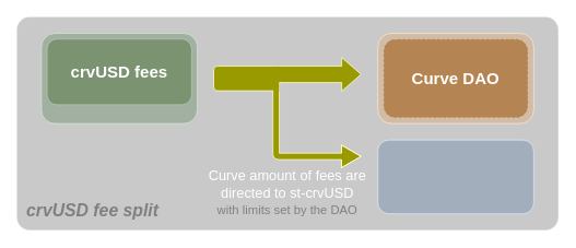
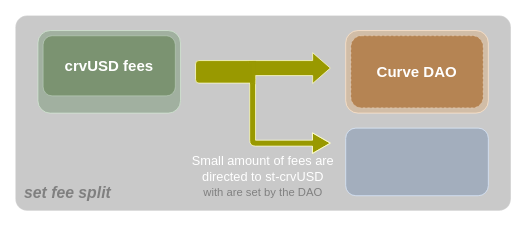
- <mxCell id="14" value="&lt;span style=&quot;font-size: 17px;&quot;&gt;Curve amount of fees are directed to st-crvUSD&lt;br&gt;&lt;/span&gt;" style="text;html=1;strokeColor=none;fillColor=none;align=center;verticalAlign=middle;whiteSpace=wrap;rounded=0;fontColor=#FFFFFF;" parent="6" vertex="1"><mxGeometry x="-10" y="130" width="200" height="30" as="geometry" /></mxCell>
+ <mxCell id="14" value="&lt;span style=&quot;font-size: 17px;&quot;&gt;Small amount of fees are directed to st-crvUSD&lt;br&gt;&lt;/span&gt;" style="text;html=1;strokeColor=none;fillColor=none;align=center;verticalAlign=middle;whiteSpace=wrap;rounded=0;fontColor=#FFFFFF;" parent="6" vertex="1"><mxGeometry x="-10" y="130" width="200" height="30" as="geometry" /></mxCell>
- <mxCell id="16" value="&lt;font style=&quot;font-size: 21px;&quot; color=&quot;#808080&quot;&gt;crvUSD fee split&lt;/font&gt;" style="text;html=1;strokeColor=none;fillColor=none;align=left;verticalAlign=middle;whiteSpace=wrap;rounded=0;fontStyle=3;fontSize=15;fontColor=#999999;" parent="1" vertex="1"><mxGeometry x="30" y="240" width="250" height="30" as="geometry" /></mxCell>
+ <mxCell id="16" value="&lt;font style=&quot;font-size: 21px;&quot; color=&quot;#808080&quot;&gt;set fee split&lt;/font&gt;" style="text;html=1;strokeColor=none;fillColor=none;align=left;verticalAlign=middle;whiteSpace=wrap;rounded=0;fontStyle=3;fontSize=15;fontColor=#999999;" parent="1" vertex="1"><mxGeometry x="30" y="240" width="250" height="30" as="geometry" /></mxCell>
- <mxCell id="18" value="&lt;font color=&quot;#808080&quot; style=&quot;font-size: 15px;&quot;&gt;with limits set by the DAO&lt;/font&gt;" style="text;html=1;strokeColor=none;fillColor=none;align=center;verticalAlign=middle;whiteSpace=wrap;rounded=0;" parent="1" vertex="1"><mxGeometry x="250" y="240" width="200" height="30" as="geometry" /></mxCell>
+ <mxCell id="18" value="&lt;font color=&quot;#808080&quot; style=&quot;font-size: 15px;&quot;&gt;with are set by the DAO&lt;/font&gt;" style="text;html=1;strokeColor=none;fillColor=none;align=center;verticalAlign=middle;whiteSpace=wrap;rounded=0;" parent="1" vertex="1"><mxGeometry x="250" y="240" width="200" height="30" as="geometry" /></mxCell>
